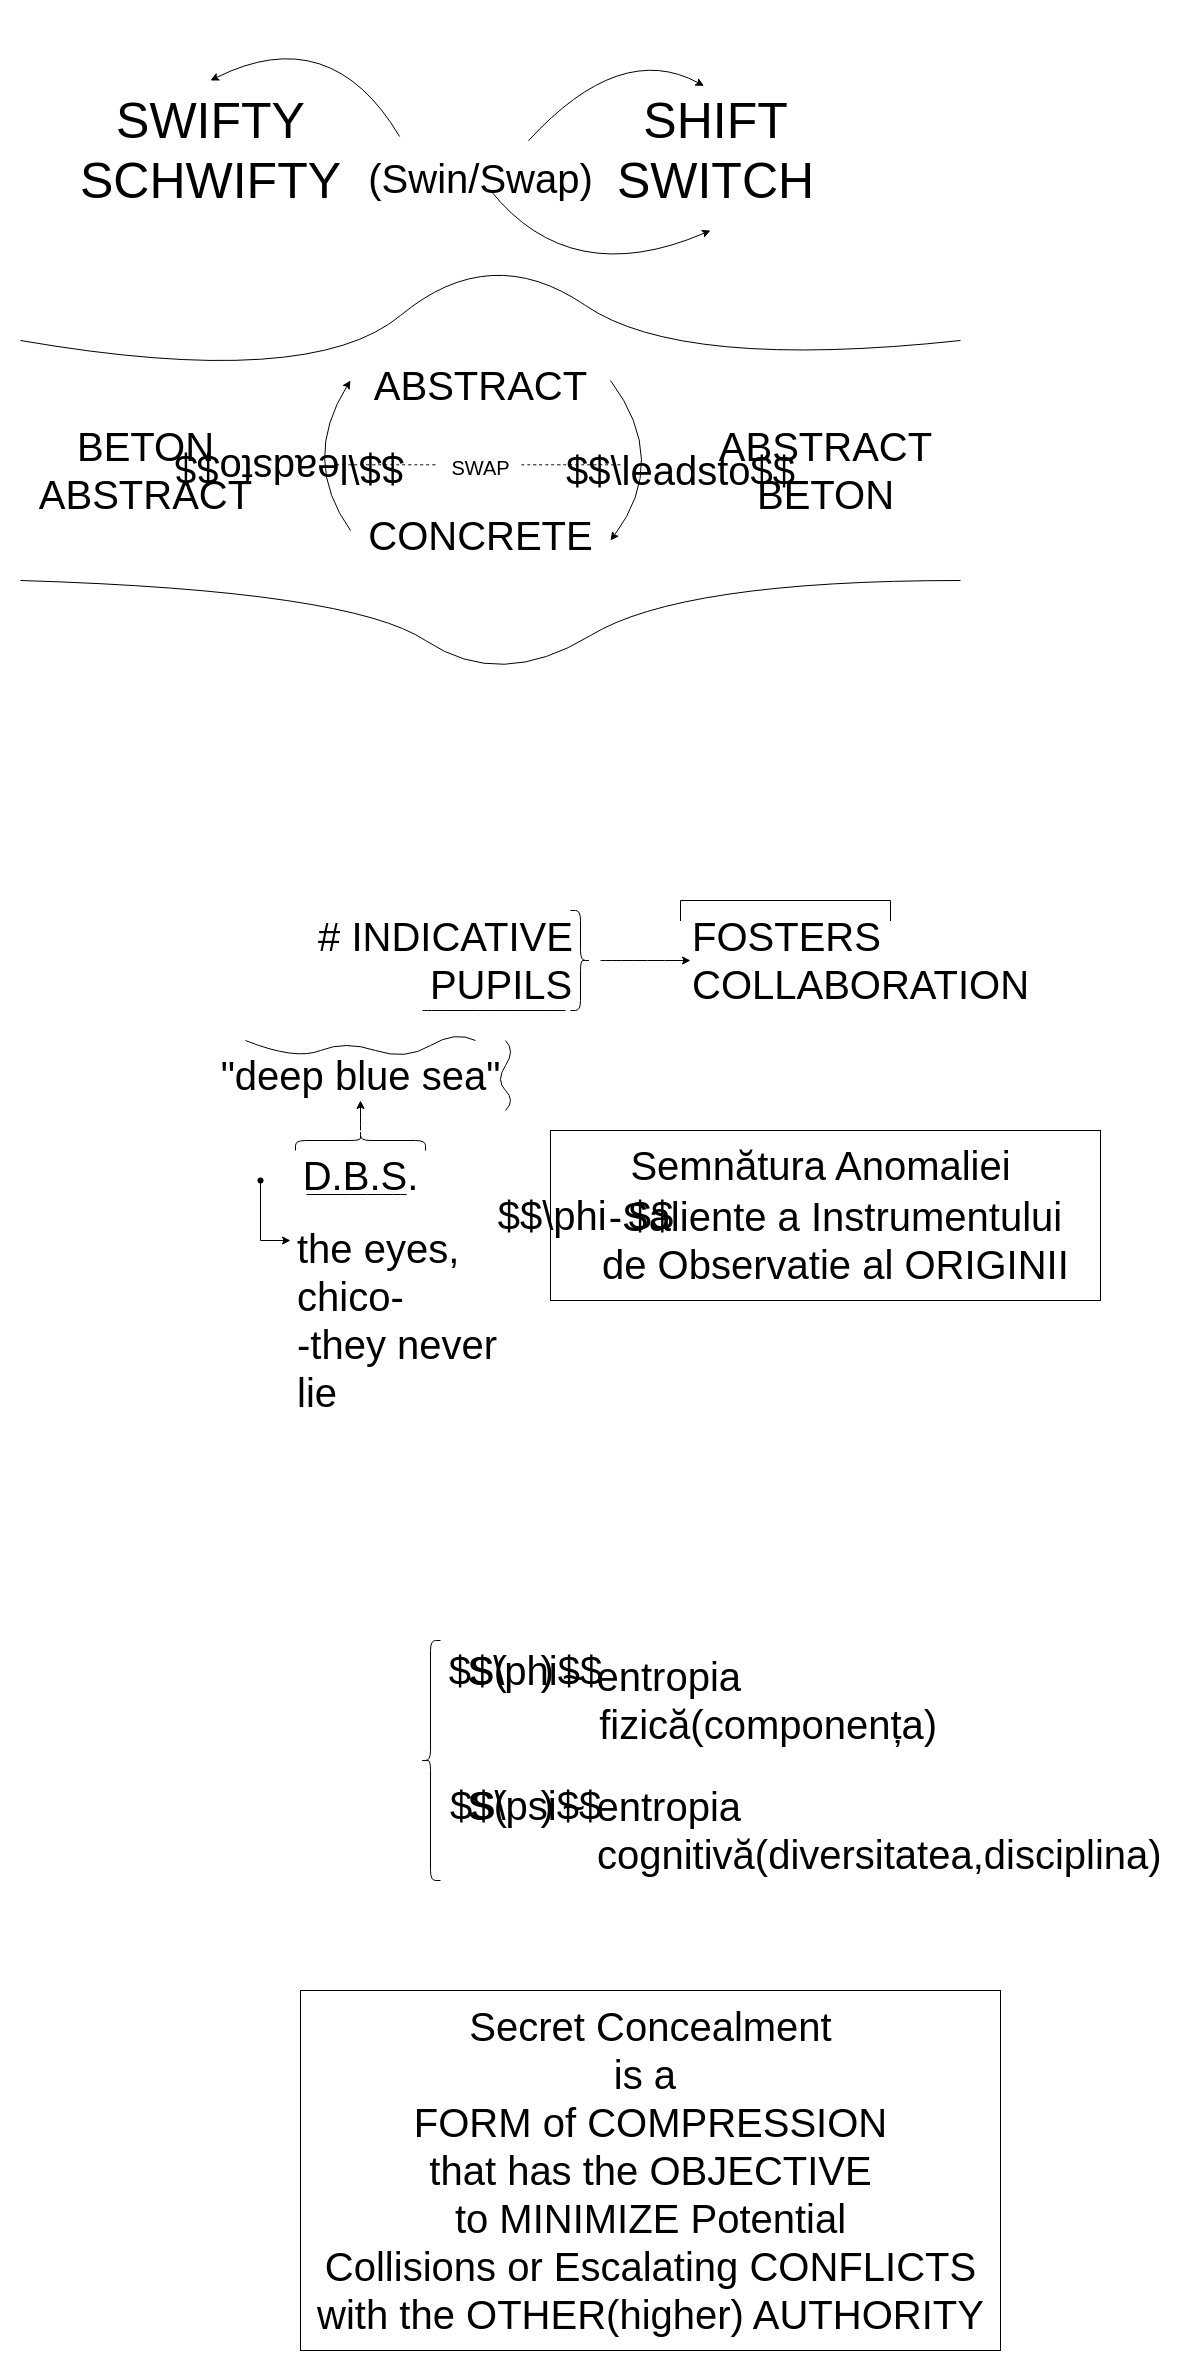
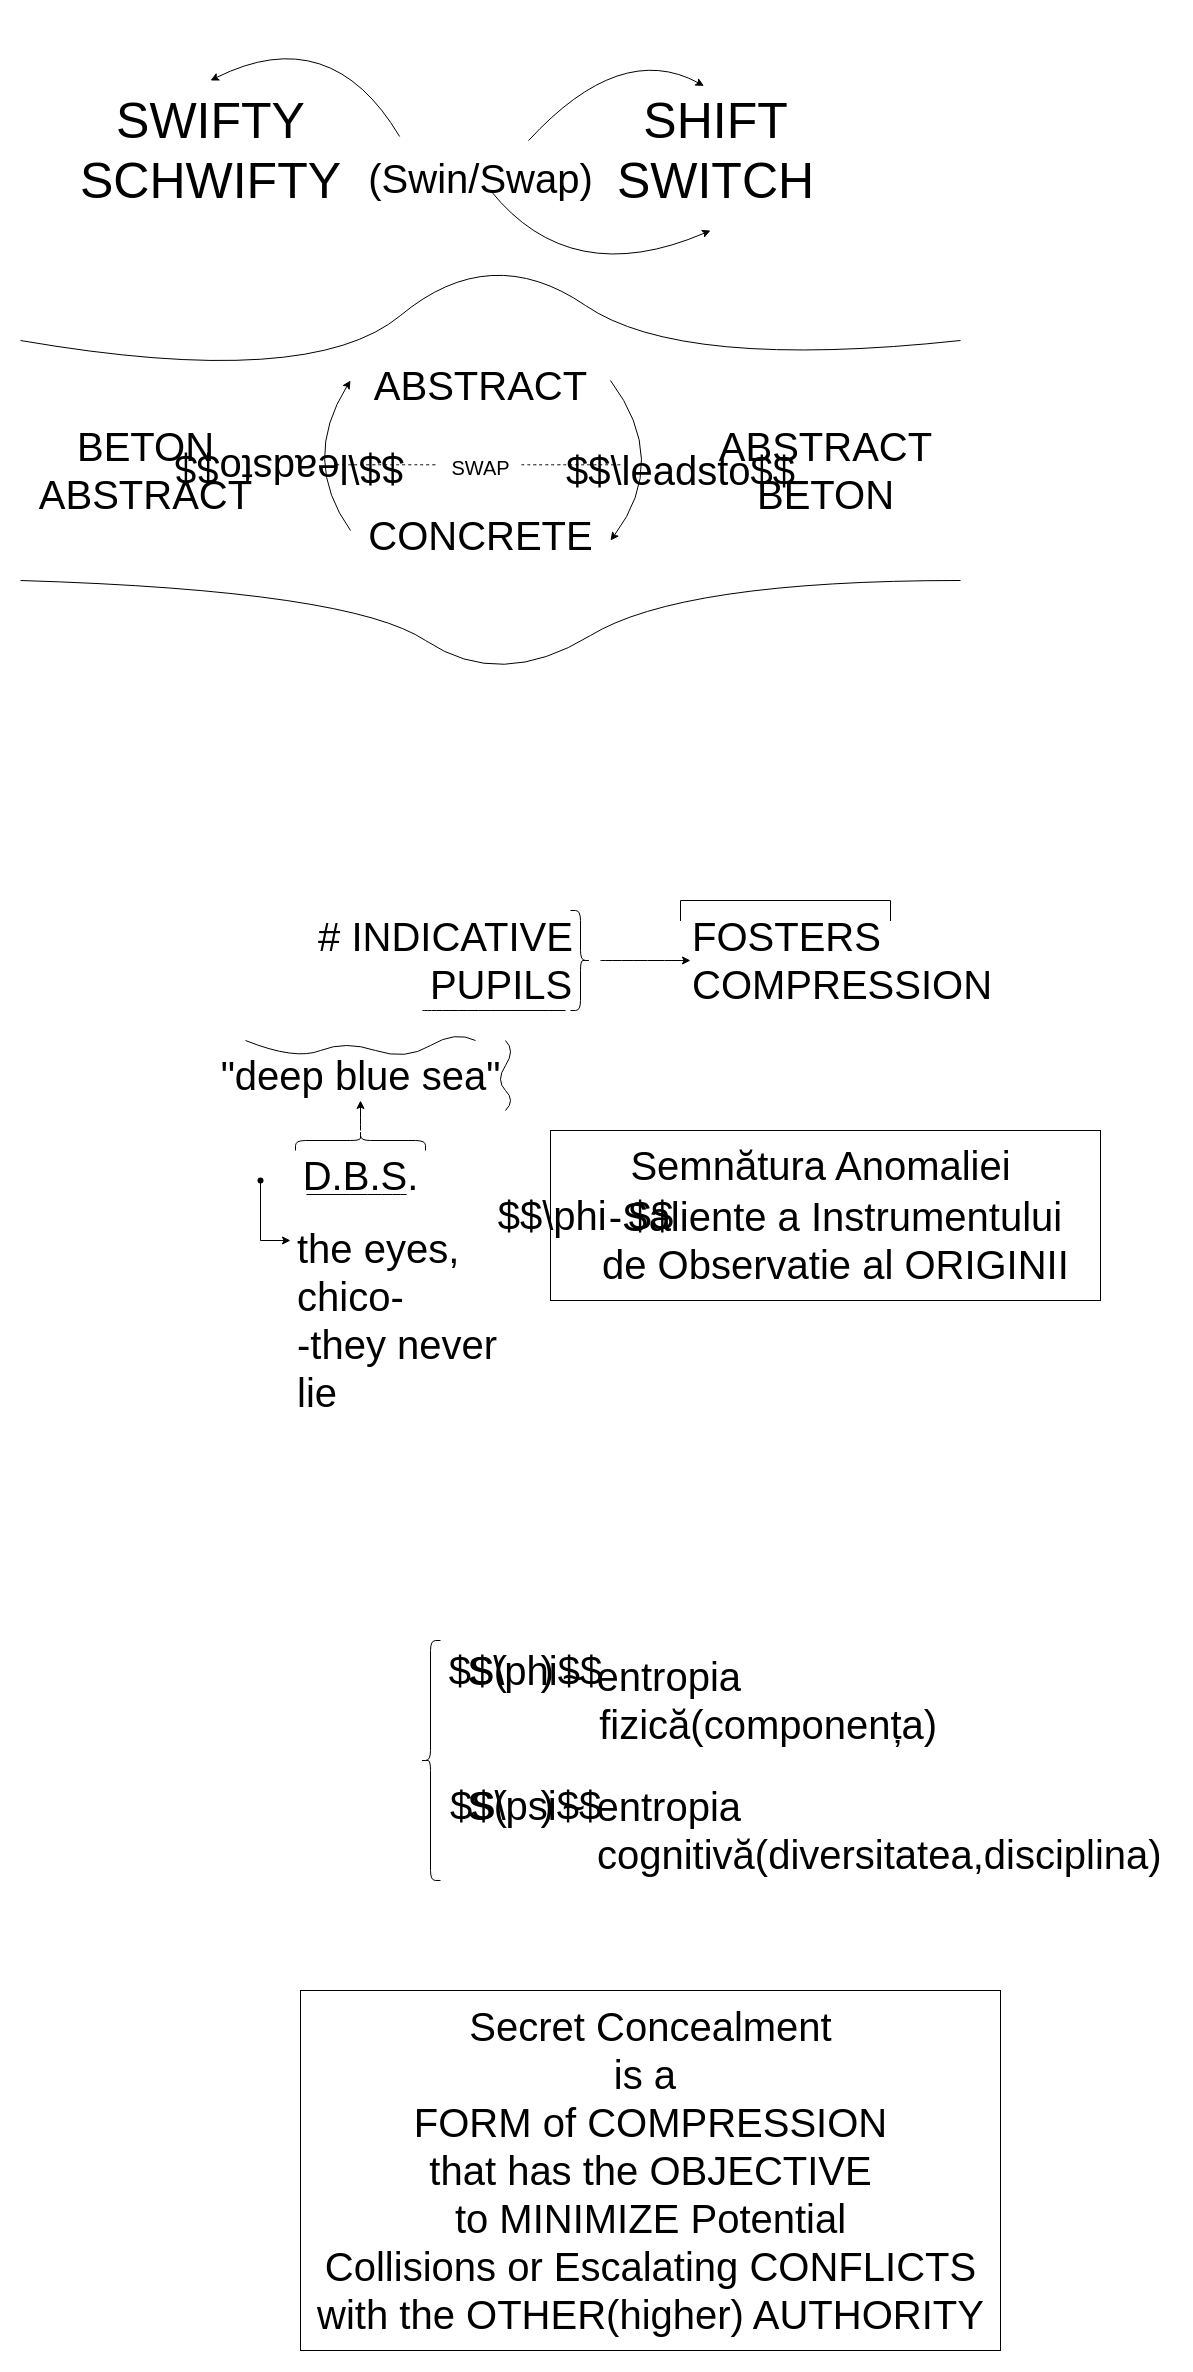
- <mxCell id="24" value="FOSTERS&lt;br&gt;COLLABORATION" style="text;html=1;align=left;verticalAlign=middle;resizable=0;points=[];autosize=1;strokeColor=none;fillColor=none;fontSize=40;" parent="1" vertex="1"><mxGeometry x="690" y="910" width="350" height="100" as="geometry" /></mxCell>
+ <mxCell id="24" value="FOSTERS&lt;br&gt;COMPRESSION" style="text;html=1;align=left;verticalAlign=middle;resizable=0;points=[];autosize=1;strokeColor=none;fillColor=none;fontSize=40;" parent="1" vertex="1"><mxGeometry x="690" y="910" width="350" height="100" as="geometry" /></mxCell>
